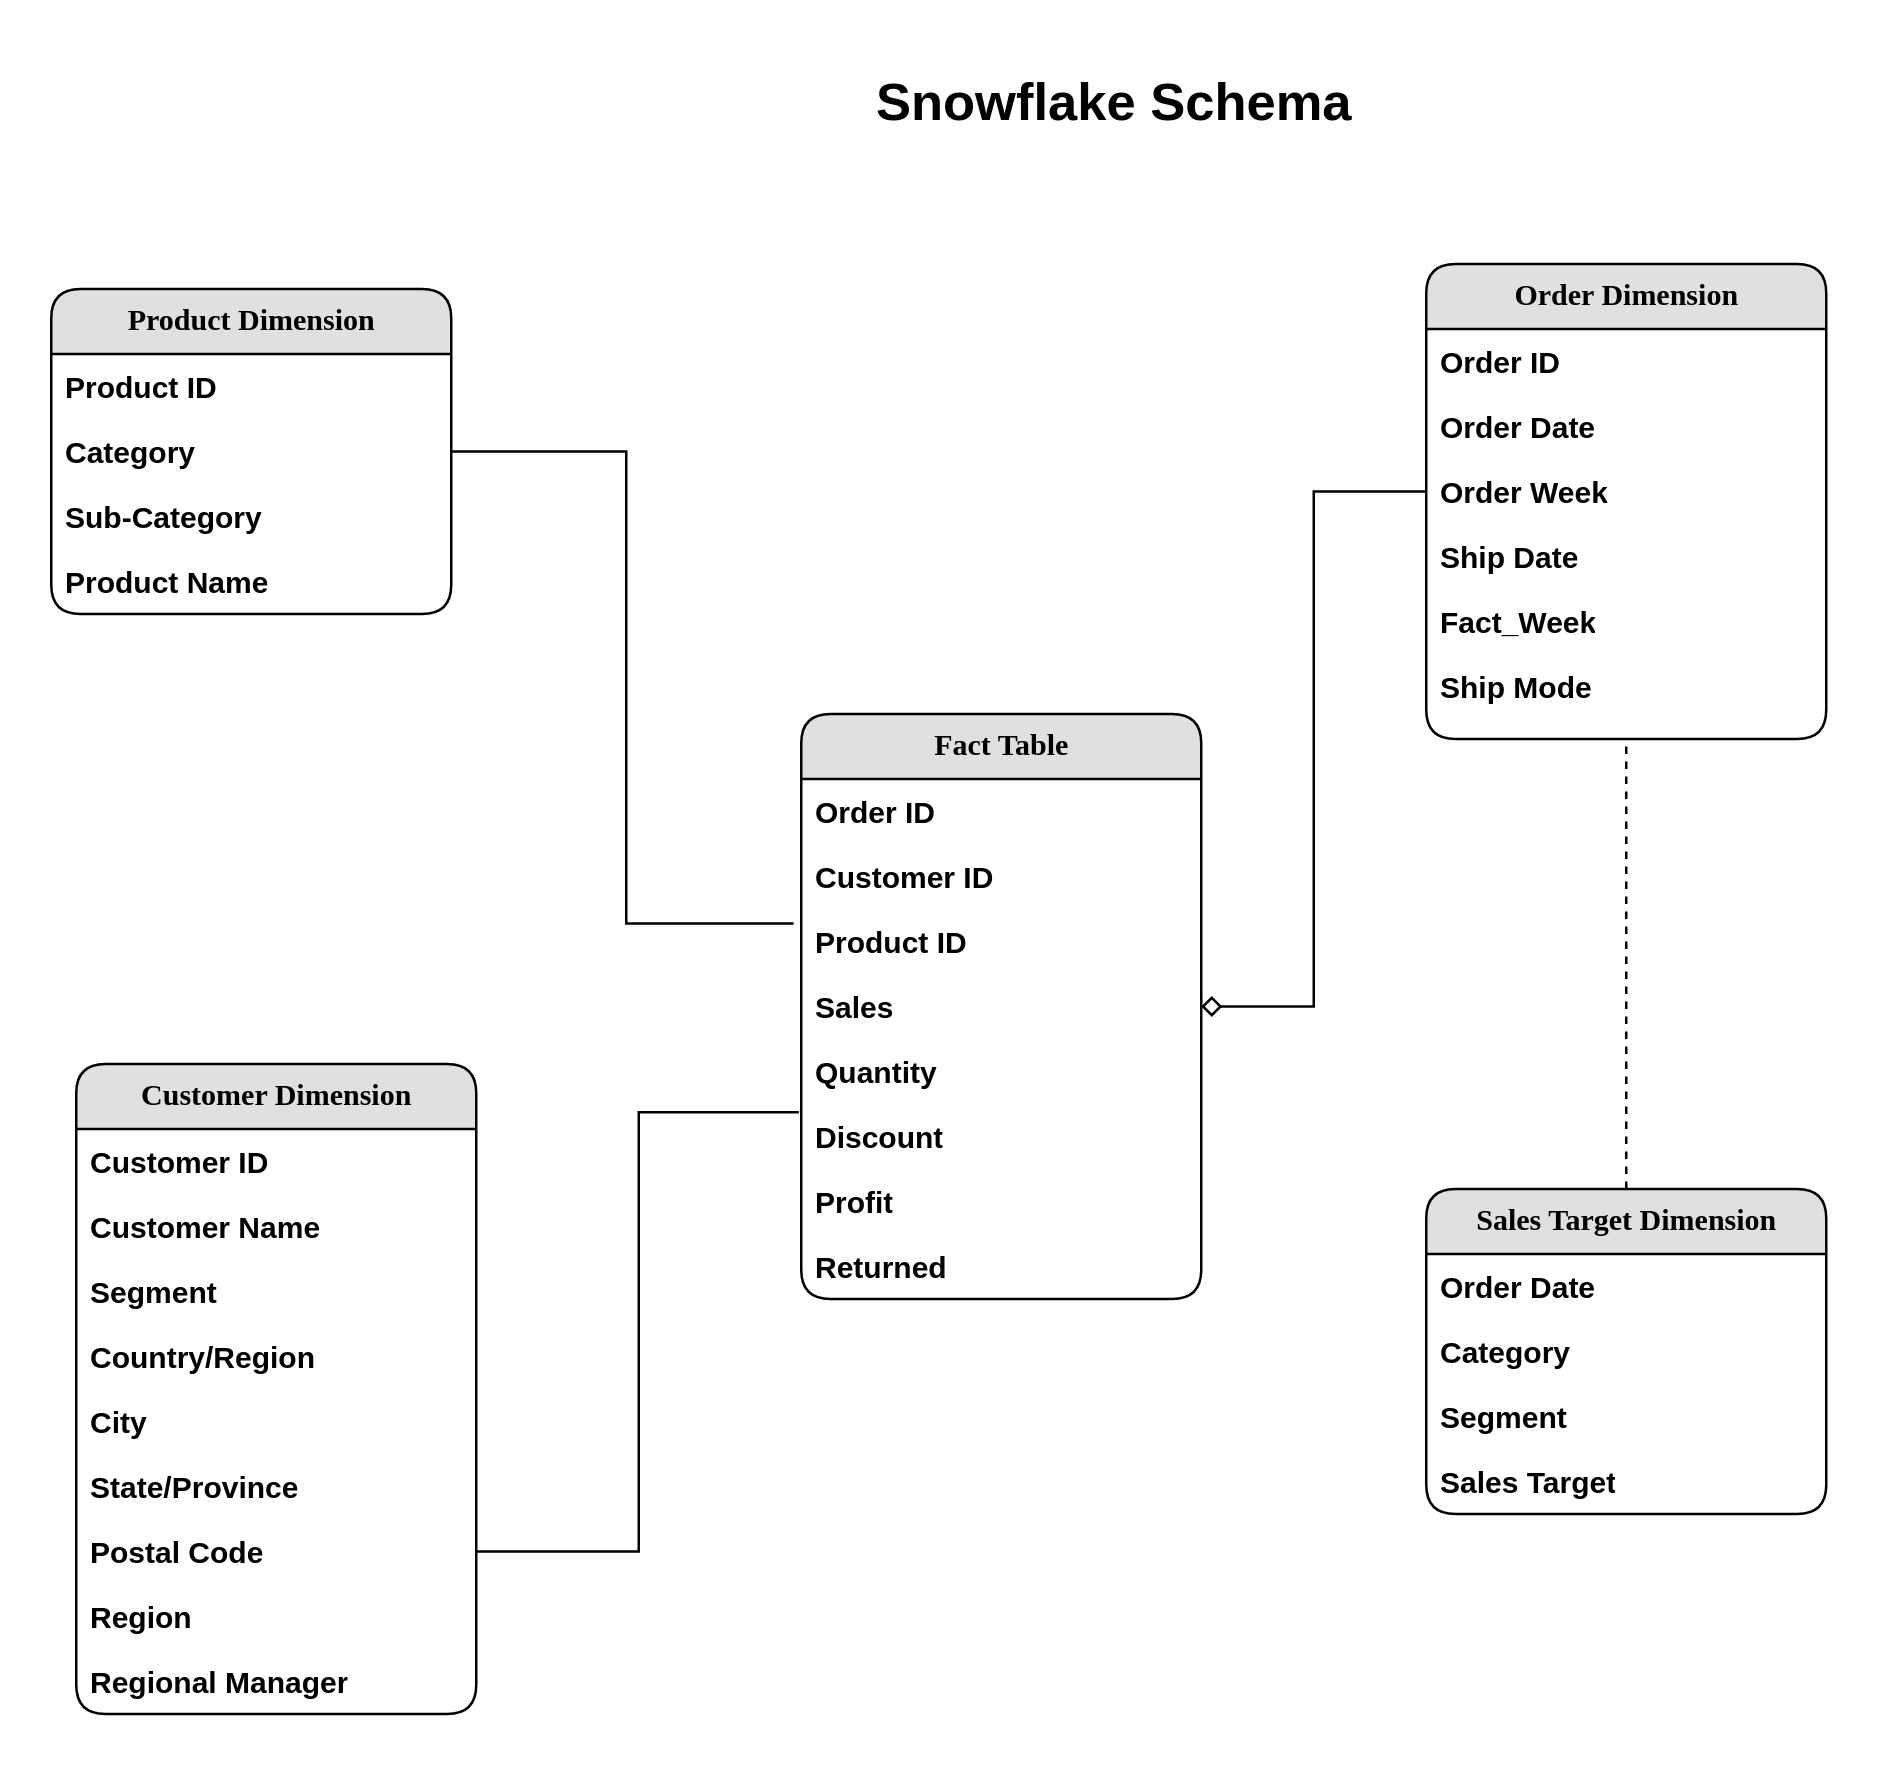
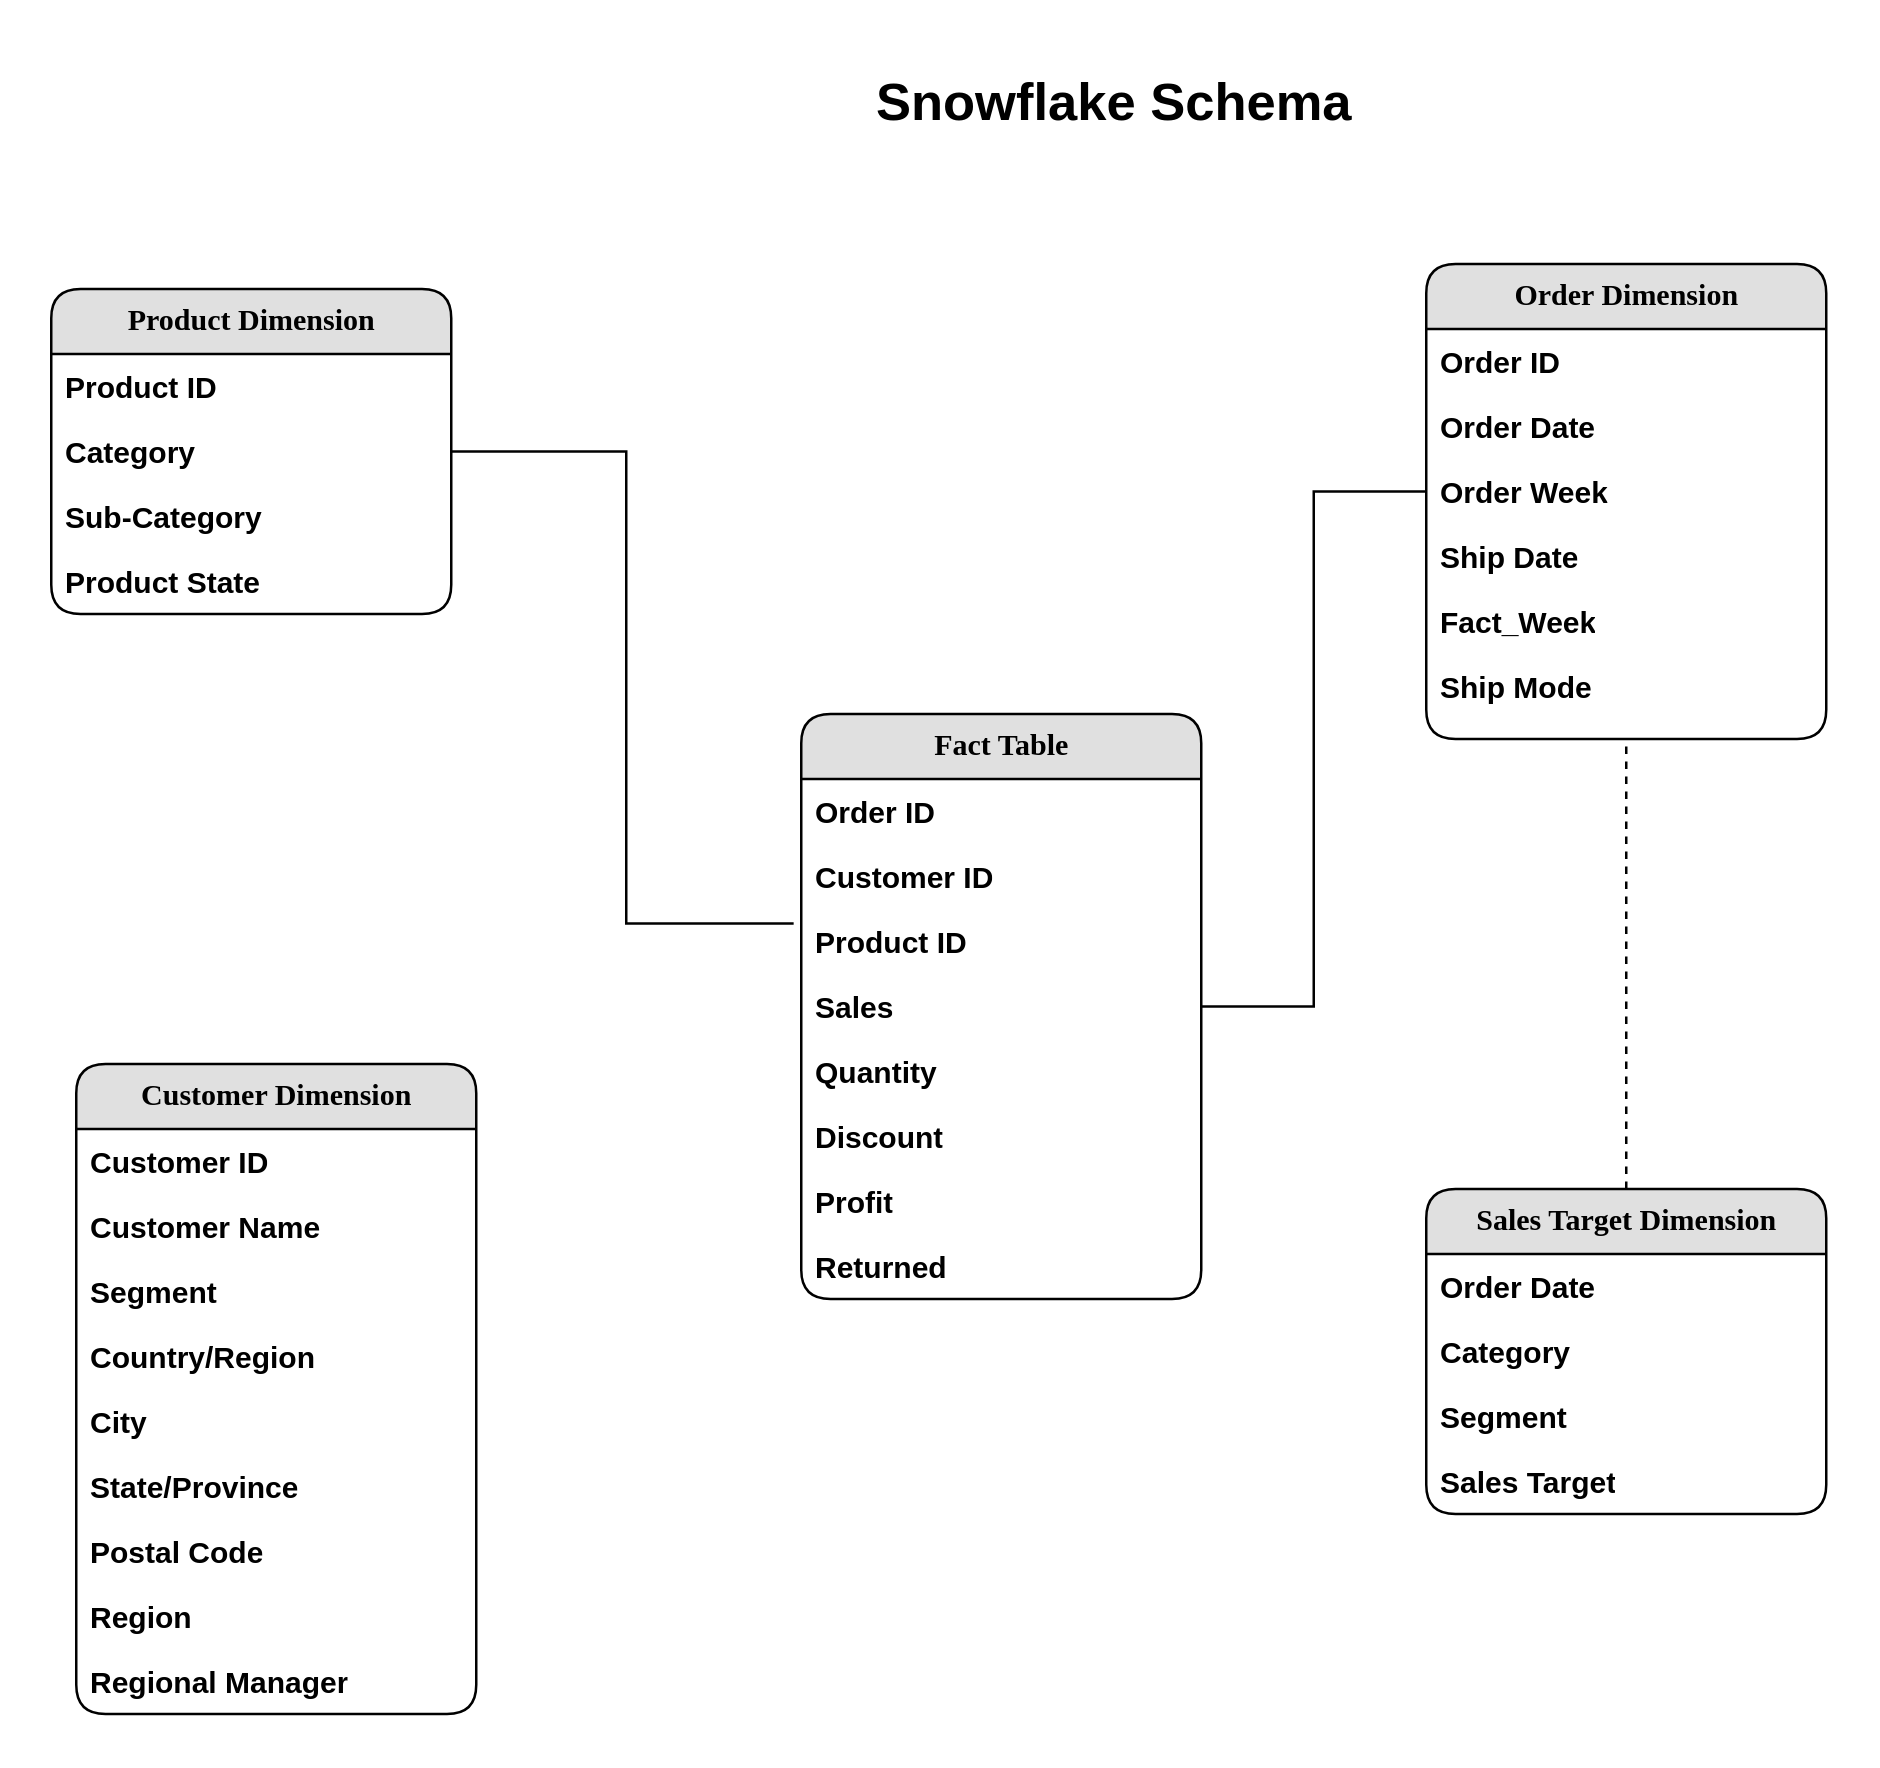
- <mxCell id="15" value="Product Name" style="text;html=1;strokeColor=none;fillColor=none;spacingLeft=4;spacingRight=4;whiteSpace=wrap;overflow=hidden;rotatable=0;points=[[0,0.5],[1,0.5]];portConstraint=eastwest;rounded=1;fontStyle=1" vertex="1" parent="11"><mxGeometry y="104" width="160" height="26" as="geometry" /></mxCell>
+ <mxCell id="15" value="Product State" style="text;html=1;strokeColor=none;fillColor=none;spacingLeft=4;spacingRight=4;whiteSpace=wrap;overflow=hidden;rotatable=0;points=[[0,0.5],[1,0.5]];portConstraint=eastwest;rounded=1;fontStyle=1" vertex="1" parent="11"><mxGeometry y="104" width="160" height="26" as="geometry" /></mxCell>
- <mxCell id="41" style="edgeStyle=orthogonalEdgeStyle;rounded=0;orthogonalLoop=1;jettySize=auto;html=1;exitX=0;exitY=0.5;exitDx=0;exitDy=0;entryX=1;entryY=0.5;entryDx=0;entryDy=0;endArrow=diamond;endFill=0;" edge="1" parent="1" source="19" target="6"><mxGeometry relative="1" as="geometry" /></mxCell>
+ <mxCell id="41" style="edgeStyle=orthogonalEdgeStyle;rounded=0;orthogonalLoop=1;jettySize=auto;html=1;exitX=0;exitY=0.5;exitDx=0;exitDy=0;entryX=1;entryY=0.5;entryDx=0;entryDy=0;endArrow=none;endFill=0;" edge="1" parent="1" source="19" target="6"><mxGeometry relative="1" as="geometry" /></mxCell>
- <mxCell id="40" style="edgeStyle=orthogonalEdgeStyle;rounded=0;orthogonalLoop=1;jettySize=auto;html=1;exitX=1;exitY=0.5;exitDx=0;exitDy=0;entryX=-0.006;entryY=0.128;entryDx=0;entryDy=0;entryPerimeter=0;endArrow=none;endFill=0;" edge="1" parent="1" source="30" target="8"><mxGeometry relative="1" as="geometry" /></mxCell>
